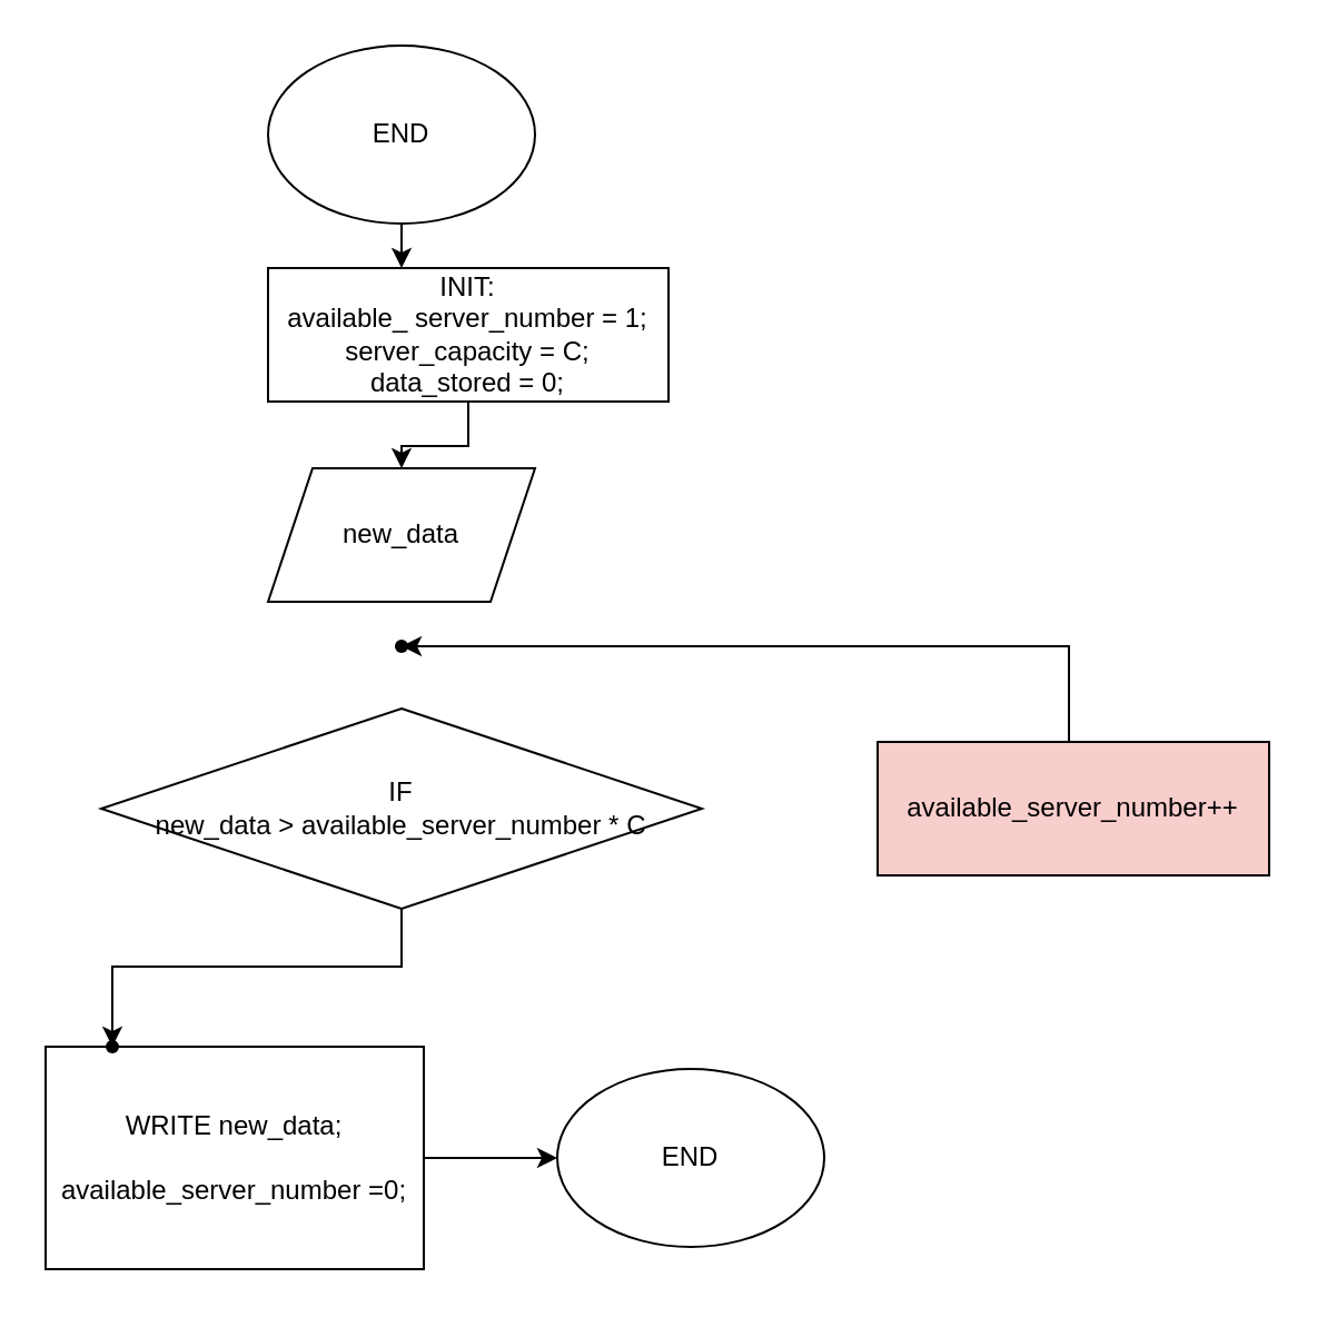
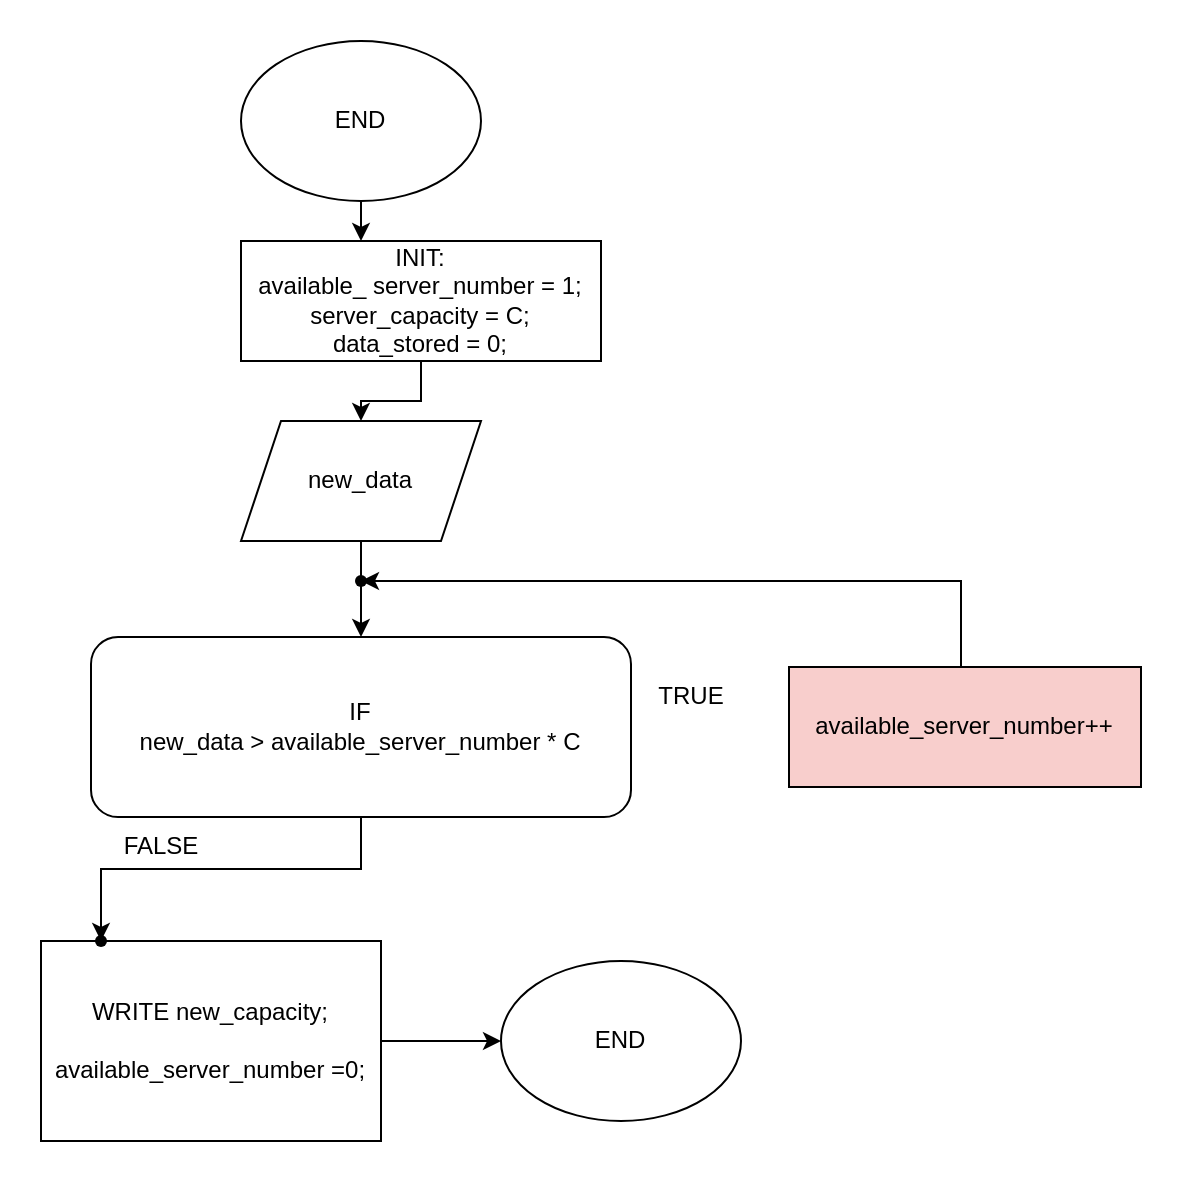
+ <mxCell id="6" value="" style="edgeStyle=orthogonalEdgeStyle;rounded=0;orthogonalLoop=1;jettySize=auto;html=1;" edge="1" parent="1" source="7" target="9"><mxGeometry relative="1" as="geometry" /></mxCell>
+ <mxCell id="10" value="TRUE" style="text;html=1;align=center;verticalAlign=middle;resizable=0;points=[];autosize=1;strokeColor=none;fillColor=none;" vertex="1" parent="1"><mxGeometry x="315" y="333" width="60" height="30" as="geometry" /></mxCell>
- <mxCell id="9" value="IF&lt;div&gt;new_data &amp;gt; available_server_number * C&lt;/div&gt;" style="rhombus;whiteSpace=wrap;html=1;" vertex="1" parent="1"><mxGeometry x="45" y="318" width="270" height="90" as="geometry" /></mxCell>
+ <mxCell id="9" value="IF&lt;div&gt;new_data &amp;gt; available_server_number * C&lt;/div&gt;" style="whiteSpace=wrap;html=1;rounded=1;" vertex="1" parent="1"><mxGeometry x="45" y="318" width="270" height="90" as="geometry" /></mxCell>
+ <mxCell id="16" value="FALSE" style="text;html=1;align=center;verticalAlign=middle;resizable=0;points=[];autosize=1;strokeColor=none;fillColor=none;" vertex="1" parent="1"><mxGeometry x="50" y="408" width="60" height="30" as="geometry" /></mxCell>
- <mxCell id="14" value="WRITE new_data;&lt;div&gt;&lt;br&gt;&lt;/div&gt;&lt;div&gt;available_server_number =0;&lt;/div&gt;" style="rounded=0;whiteSpace=wrap;html=1;" vertex="1" parent="1"><mxGeometry x="20" y="470" width="170" height="100" as="geometry" /></mxCell>
+ <mxCell id="14" value="WRITE new_capacity;&lt;div&gt;&lt;br&gt;&lt;/div&gt;&lt;div&gt;available_server_number =0;&lt;/div&gt;" style="rounded=0;whiteSpace=wrap;html=1;" vertex="1" parent="1"><mxGeometry x="20" y="470" width="170" height="100" as="geometry" /></mxCell>
